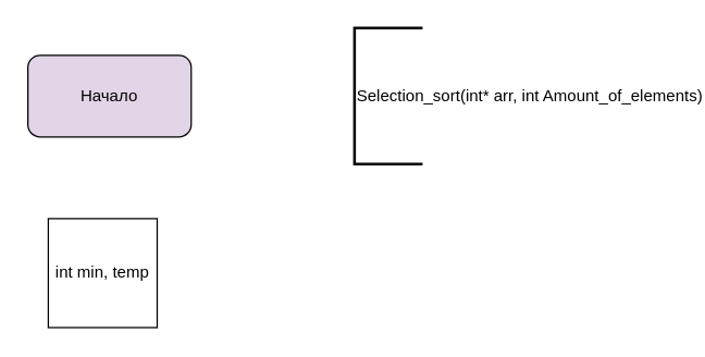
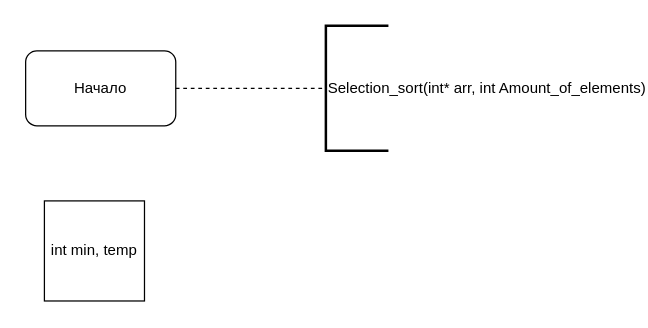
- <mxCell id="2" value="Начало" style="rounded=1;whiteSpace=wrap;html=1;fillColor=#e1d5e7;" vertex="1" parent="1"><mxGeometry x="20" y="40" width="120" height="60" as="geometry" /></mxCell>
+ <mxCell id="2" value="Начало" style="rounded=1;whiteSpace=wrap;html=1;" vertex="1" parent="1"><mxGeometry x="20" y="40" width="120" height="60" as="geometry" /></mxCell>
+ <mxCell id="4" value="" style="endArrow=none;dashed=1;html=1;rounded=0;exitX=1;exitY=0.5;exitDx=0;exitDy=0;entryX=0;entryY=0.5;entryDx=0;entryDy=0;entryPerimeter=0;" edge="1" parent="1" source="2" target="3"><mxGeometry width="50" height="50" relative="1" as="geometry"><mxPoint x="100" y="410" as="sourcePoint" /><mxPoint x="150" y="360" as="targetPoint" /></mxGeometry></mxCell>
